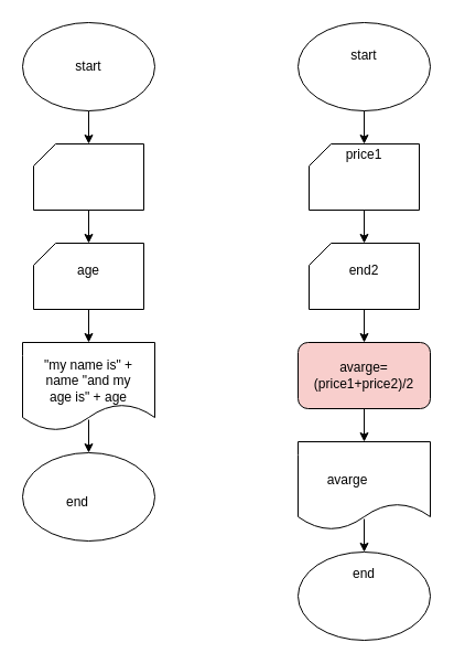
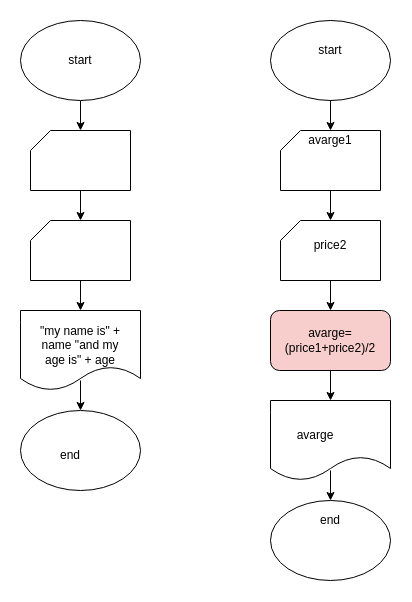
- <mxCell id="18" value="price1" style="text;html=1;align=center;verticalAlign=middle;whiteSpace=wrap;rounded=0;" parent="1" vertex="1"><mxGeometry x="300" y="125" width="60" height="30" as="geometry" /></mxCell>
+ <mxCell id="18" value="avarge1" style="text;html=1;align=center;verticalAlign=middle;whiteSpace=wrap;rounded=0;" parent="1" vertex="1"><mxGeometry x="300" y="125" width="60" height="30" as="geometry" /></mxCell>
- <mxCell id="6" value="age" style="text;html=1;align=center;verticalAlign=middle;whiteSpace=wrap;rounded=0;" parent="1" vertex="1"><mxGeometry x="50" y="230" width="60" height="30" as="geometry" /></mxCell>
- <mxCell id="20" value="end2" style="text;html=1;align=center;verticalAlign=middle;whiteSpace=wrap;rounded=0;" parent="1" vertex="1"><mxGeometry x="300" y="230" width="60" height="30" as="geometry" /></mxCell>
+ <mxCell id="20" value="price2" style="text;html=1;align=center;verticalAlign=middle;whiteSpace=wrap;rounded=0;" parent="1" vertex="1"><mxGeometry x="300" y="230" width="60" height="30" as="geometry" /></mxCell>
